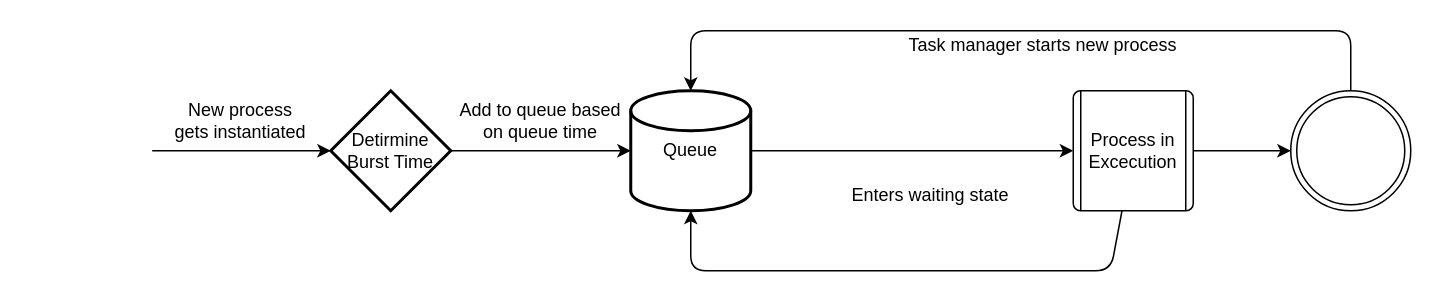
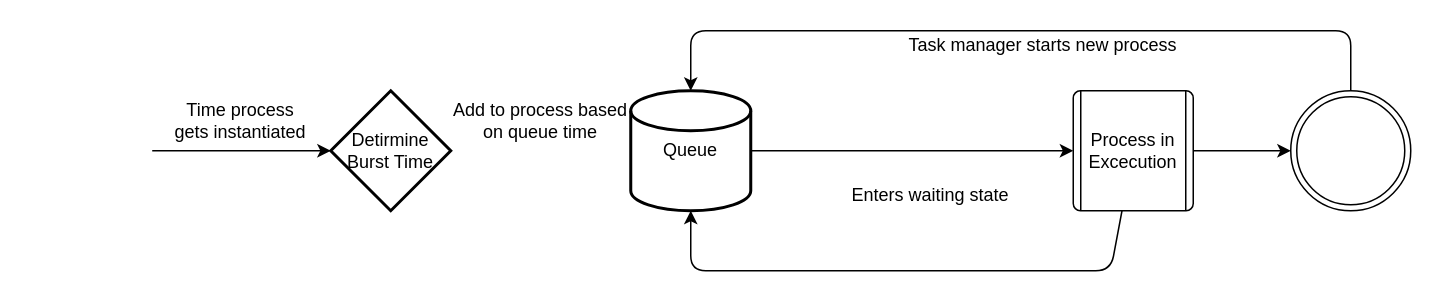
- <mxCell id="14" value="New process gets&amp;nbsp;&lt;span class=&quot;JCzEY tNxQIb&quot;&gt;instantiated&lt;/span&gt;" style="text;html=1;strokeColor=none;fillColor=none;align=center;verticalAlign=middle;whiteSpace=wrap;rounded=0;" parent="1" vertex="1"><mxGeometry x="100" y="60" width="120" height="40" as="geometry" /></mxCell>
+ <mxCell id="14" value="Time process gets&amp;nbsp;&lt;span class=&quot;JCzEY tNxQIb&quot;&gt;instantiated&lt;/span&gt;" style="text;html=1;strokeColor=none;fillColor=none;align=center;verticalAlign=middle;whiteSpace=wrap;rounded=0;" parent="1" vertex="1"><mxGeometry x="100" y="60" width="120" height="40" as="geometry" /></mxCell>
- <mxCell id="16" value="Add to queue based on queue time" style="text;html=1;strokeColor=none;fillColor=none;align=center;verticalAlign=middle;whiteSpace=wrap;rounded=0;" parent="1" vertex="1"><mxGeometry x="300" y="60" width="120" height="40" as="geometry" /></mxCell>
+ <mxCell id="16" value="Add to process based on queue time" style="text;html=1;strokeColor=none;fillColor=none;align=center;verticalAlign=middle;whiteSpace=wrap;rounded=0;" parent="1" vertex="1"><mxGeometry x="300" y="60" width="120" height="40" as="geometry" /></mxCell>
- <mxCell id="4" style="edgeStyle=none;html=1;" parent="1" source="5" target="3" edge="1"><mxGeometry relative="1" as="geometry" /></mxCell>
